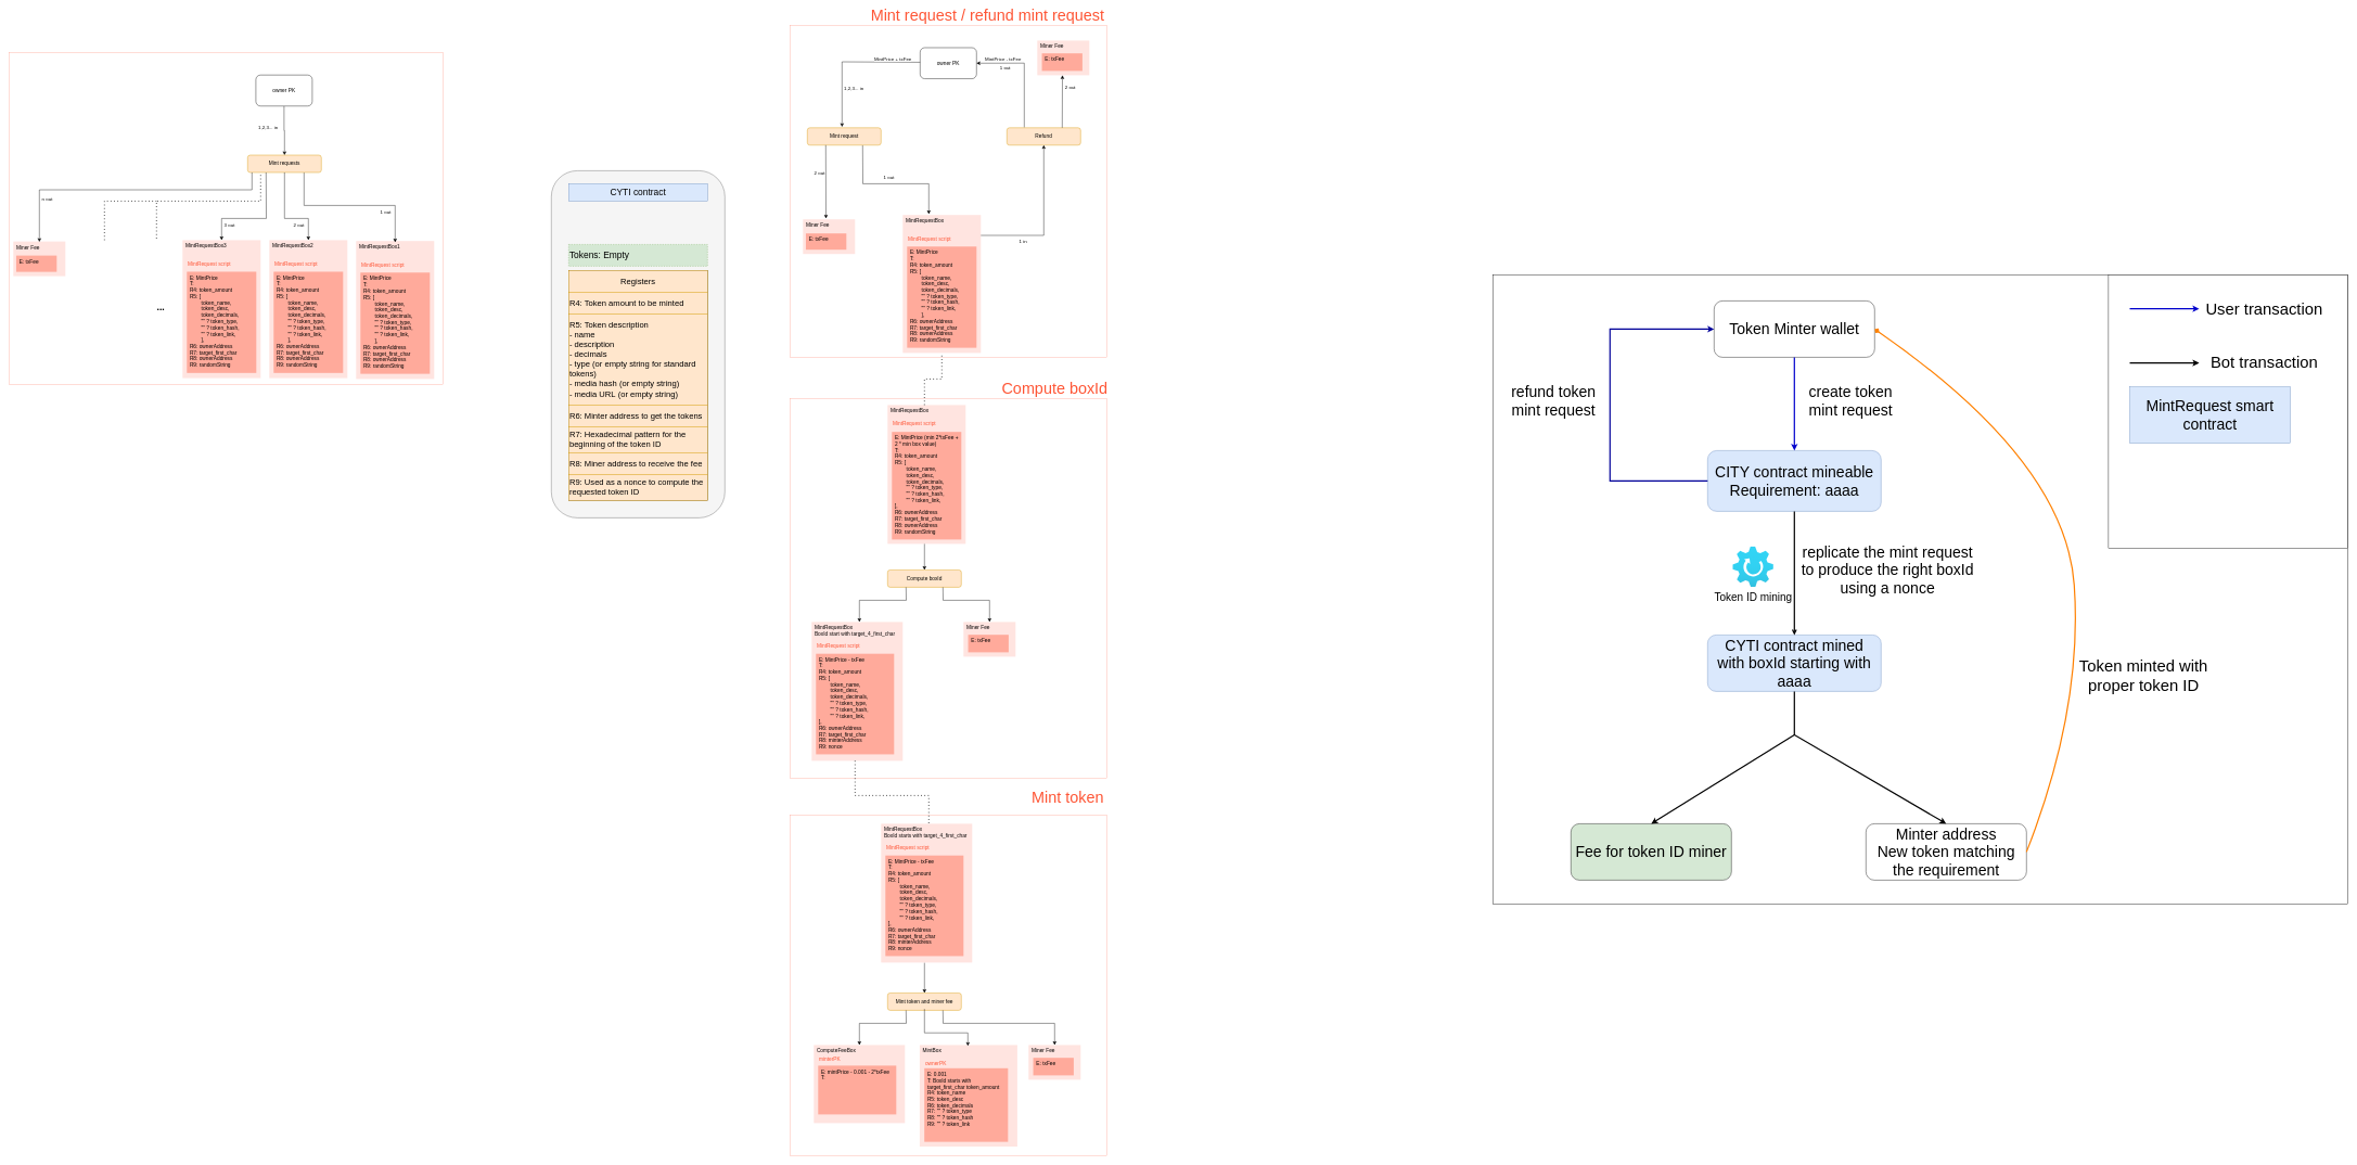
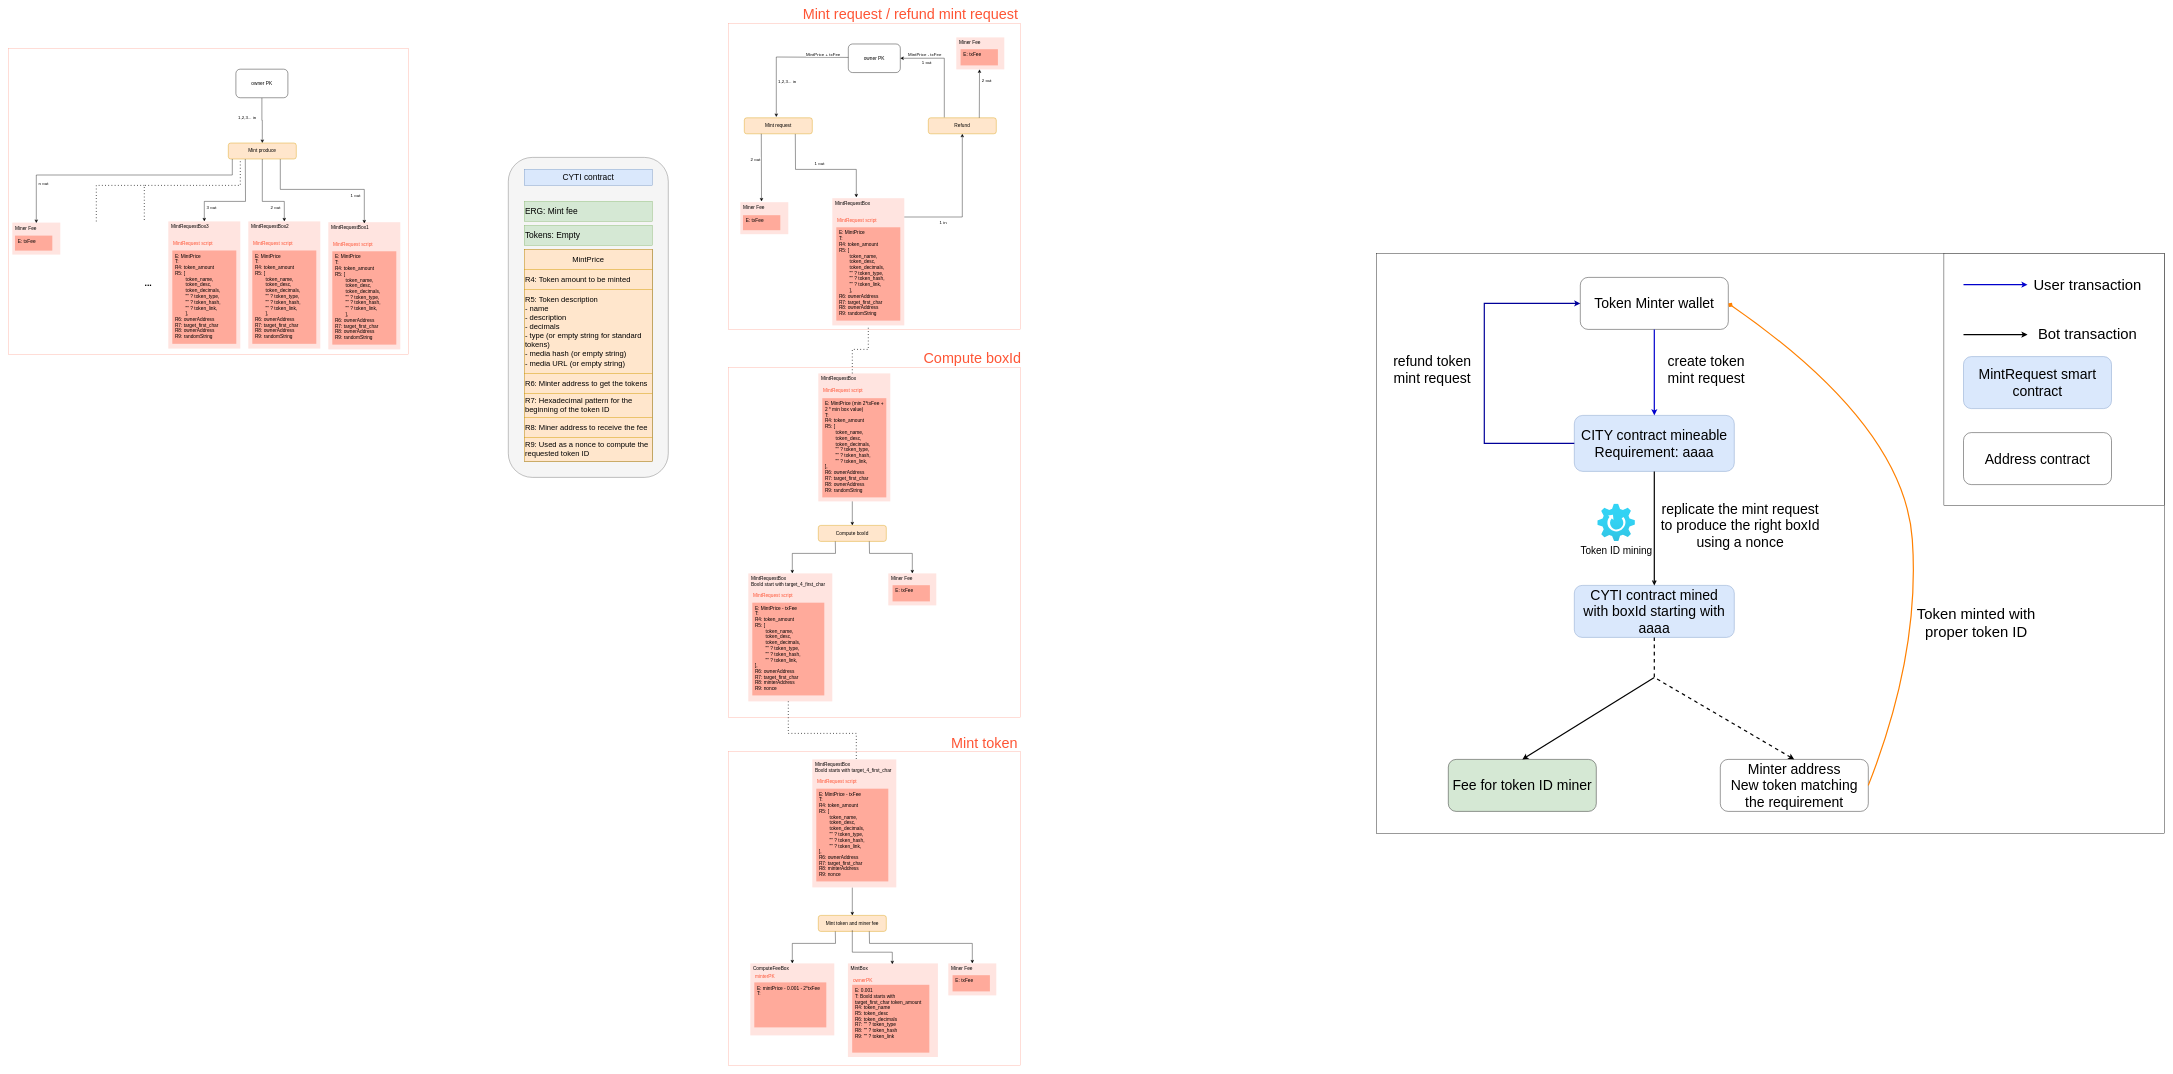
- <mxCell id="148" value="Mint requests" style="rounded=1;whiteSpace=wrap;html=1;fillColor=#ffe6cc;strokeColor=#d79b00;" vertex="1" parent="1"><mxGeometry x="570" y="357.03" width="170" height="40" as="geometry" /></mxCell>
+ <mxCell id="148" value="Mint produce" style="rounded=1;whiteSpace=wrap;html=1;fillColor=#ffe6cc;strokeColor=#d79b00;" vertex="1" parent="1"><mxGeometry x="570" y="357.03" width="170" height="40" as="geometry" /></mxCell>
+ <mxCell id="111" value="ERG: Mint fee" style="rounded=0;whiteSpace=wrap;html=1;fontSize=21;align=left;glass=0;fillColor=#d5e8d4;strokeColor=#82b366;" vertex="1" parent="1"><mxGeometry x="1310" y="503" width="320" height="50" as="geometry" /></mxCell>
- <mxCell id="112" value="Tokens: Empty" style="rounded=0;whiteSpace=wrap;html=1;fontSize=21;align=left;glass=0;fillColor=#d5e8d4;strokeColor=#82b366;dashed=1;" vertex="1" parent="1"><mxGeometry x="1310" y="563" width="320" height="50" as="geometry" /></mxCell>
+ <mxCell id="112" value="Tokens: Empty" style="rounded=0;whiteSpace=wrap;html=1;fontSize=21;align=left;glass=0;fillColor=#d5e8d4;strokeColor=#82b366;" vertex="1" parent="1"><mxGeometry x="1310" y="563" width="320" height="50" as="geometry" /></mxCell>
- <mxCell id="114" value="&lt;font style=&quot;font-size: 19px;&quot;&gt;Registers&lt;/font&gt;" style="rounded=0;whiteSpace=wrap;html=1;glass=0;fontSize=15;fillColor=#ffe6cc;strokeColor=#d79b00;" vertex="1" parent="1"><mxGeometry x="1310" y="623" width="320" height="50" as="geometry" /></mxCell>
+ <mxCell id="114" value="&lt;font style=&quot;font-size: 19px;&quot;&gt;MintPrice&lt;/font&gt;" style="rounded=0;whiteSpace=wrap;html=1;glass=0;fontSize=15;fillColor=#ffe6cc;strokeColor=#d79b00;" vertex="1" parent="1"><mxGeometry x="1310" y="623" width="320" height="50" as="geometry" /></mxCell>
- <mxCell id="102" value="&lt;font style=&quot;font-size: 35px;&quot;&gt;MintRequest smart contract&lt;br&gt;&lt;/font&gt;" style="whiteSpace=wrap;html=1;fillColor=#dae8fc;strokeColor=#6c8ebf;rounded=0;" parent="1" vertex="1"><mxGeometry x="4908" y="891" width="370" height="130" as="geometry" /></mxCell>
+ <mxCell id="102" value="&lt;font style=&quot;font-size: 35px;&quot;&gt;MintRequest smart contract&lt;br&gt;&lt;/font&gt;" style="rounded=1;whiteSpace=wrap;html=1;fillColor=#dae8fc;strokeColor=#6c8ebf;" parent="1" vertex="1"><mxGeometry x="4908" y="891" width="370" height="130" as="geometry" /></mxCell>
+ <mxCell id="103" value="&lt;font style=&quot;font-size: 35px;&quot;&gt;Address contract&lt;/font&gt;" style="rounded=1;whiteSpace=wrap;html=1;" parent="1" vertex="1"><mxGeometry x="4908" y="1081" width="370" height="130" as="geometry" /></mxCell>
- <mxCell id="107" value="" style="endArrow=classic;html=1;rounded=0;fontSize=37;strokeColor=#000000;strokeWidth=3;exitX=0.5;exitY=1;exitDx=0;exitDy=0;entryX=0.5;entryY=0;entryDx=0;entryDy=0;" parent="1" source="91" target="94" edge="1"><mxGeometry width="50" height="50" relative="1" as="geometry"><mxPoint x="4080" y="1663" as="sourcePoint" /><mxPoint x="4130" y="1613" as="targetPoint" /><Array as="points"><mxPoint x="4135" y="1693" /></Array></mxGeometry></mxCell>
+ <mxCell id="107" value="" style="endArrow=classic;html=1;rounded=0;fontSize=37;strokeColor=#000000;strokeWidth=3;exitX=0.5;exitY=1;exitDx=0;exitDy=0;entryX=0.5;entryY=0;entryDx=0;entryDy=0;dashed=1;" parent="1" source="91" target="94" edge="1"><mxGeometry width="50" height="50" relative="1" as="geometry"><mxPoint x="4080" y="1663" as="sourcePoint" /><mxPoint x="4130" y="1613" as="targetPoint" /><Array as="points"><mxPoint x="4135" y="1693" /></Array></mxGeometry></mxCell>
- <mxCell id="60" value="&lt;font style=&quot;font-size: 36px&quot;&gt;Mint token&lt;br&gt;&lt;/font&gt;" style="text;html=1;align=center;verticalAlign=middle;resizable=0;points=[];autosize=1;strokeColor=none;fillColor=none;fontSize=12;fontFamily=Helvetica;fontColor=#fe5535;rounded=0;labelBackgroundColor=none;connectable=0;allowArrows=0;" parent="1" vertex="1"><mxGeometry x="2370" y="1823" width="180" height="30" as="geometry" /></mxCell>
+ <mxCell id="60" value="&lt;font style=&quot;font-size: 36px&quot;&gt;Mint token&lt;br&gt;&lt;/font&gt;" style="text;html=1;align=center;verticalAlign=middle;resizable=0;points=[];autosize=1;strokeColor=none;fillColor=none;fontSize=12;fontFamily=Helvetica;fontColor=#fe5535;rounded=0;labelBackgroundColor=none;connectable=0;allowArrows=0;" parent="1" vertex="1"><mxGeometry x="2370" y="1843" width="180" height="30" as="geometry" /></mxCell>
